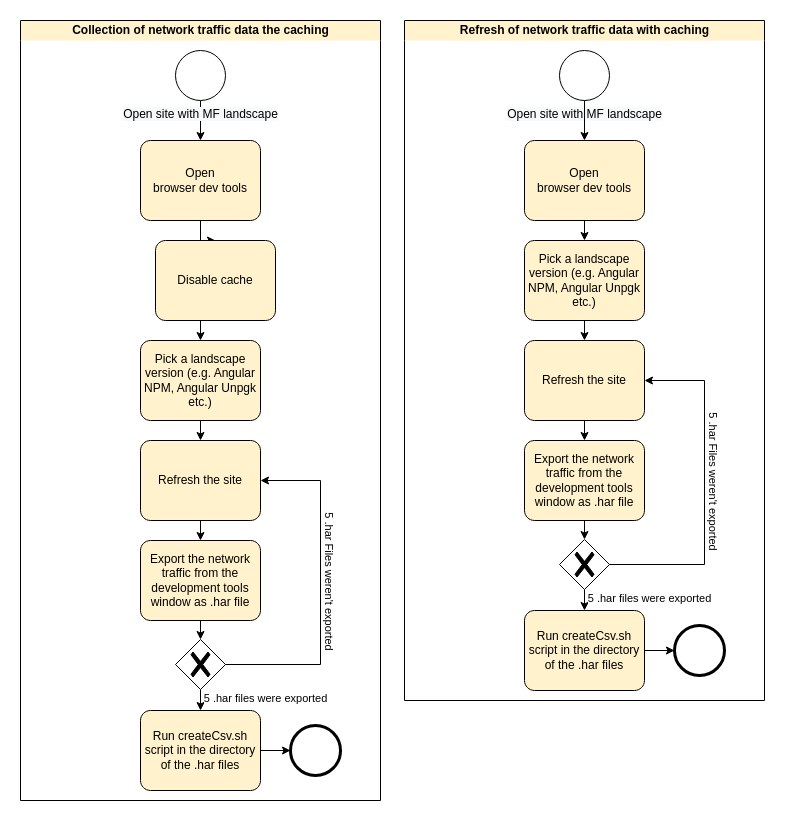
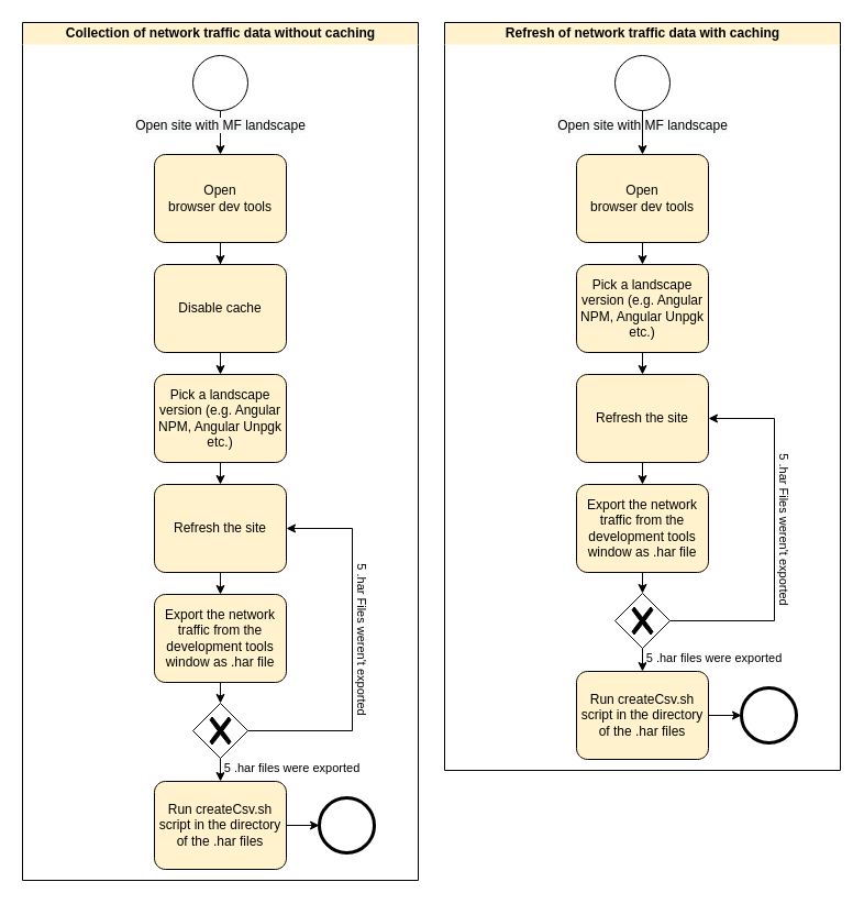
- <mxCell id="2" value="Collection of network traffic data the caching" style="swimlane;html=1;startSize=20;fontStyle=1;collapsible=0;horizontal=1;swimlaneLine=0;fillColor=#fff2cc;strokeColor=#000000;gradientColor=none;" vertex="1" parent="1"><mxGeometry x="20" y="20" width="360" height="780" as="geometry" /></mxCell>
+ <mxCell id="2" value="Collection of network traffic data without caching" style="swimlane;html=1;startSize=20;fontStyle=1;collapsible=0;horizontal=1;swimlaneLine=0;fillColor=#fff2cc;strokeColor=#000000;gradientColor=none;" vertex="1" parent="1"><mxGeometry x="20" y="20" width="360" height="780" as="geometry" /></mxCell>
- <mxCell id="8" value="Disable cache" style="points=[[0.25,0,0],[0.5,0,0],[0.75,0,0],[1,0.25,0],[1,0.5,0],[1,0.75,0],[0.75,1,0],[0.5,1,0],[0.25,1,0],[0,0.75,0],[0,0.5,0],[0,0.25,0]];shape=mxgraph.bpmn.task;whiteSpace=wrap;rectStyle=rounded;size=10;taskMarker=abstract;fillColor=#fff2cc;strokeColor=#000000;" vertex="1" parent="2"><mxGeometry x="135" y="220" width="120" height="80" as="geometry" /></mxCell>
+ <mxCell id="8" value="Disable cache" style="points=[[0.25,0,0],[0.5,0,0],[0.75,0,0],[1,0.25,0],[1,0.5,0],[1,0.75,0],[0.75,1,0],[0.5,1,0],[0.25,1,0],[0,0.75,0],[0,0.5,0],[0,0.25,0]];shape=mxgraph.bpmn.task;whiteSpace=wrap;rectStyle=rounded;size=10;taskMarker=abstract;fillColor=#fff2cc;strokeColor=#000000;" vertex="1" parent="2"><mxGeometry x="120" y="220" width="120" height="80" as="geometry" /></mxCell>
